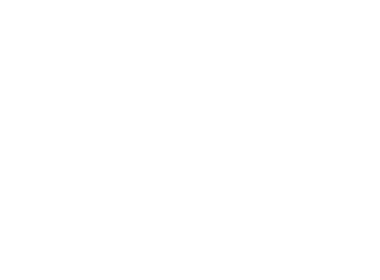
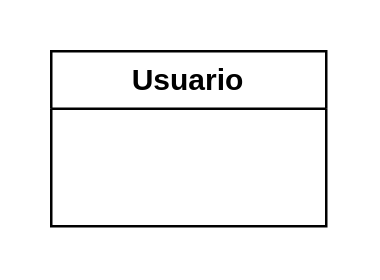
+ <mxCell id="2" value="Usuario" style="swimlane;whiteSpace=wrap;html=1;" vertex="1" parent="1"><mxGeometry x="20" y="20" width="110" height="70" as="geometry"><mxRectangle x="80" y="230" width="140" height="30" as="alternateBounds" /></mxGeometry></mxCell>
